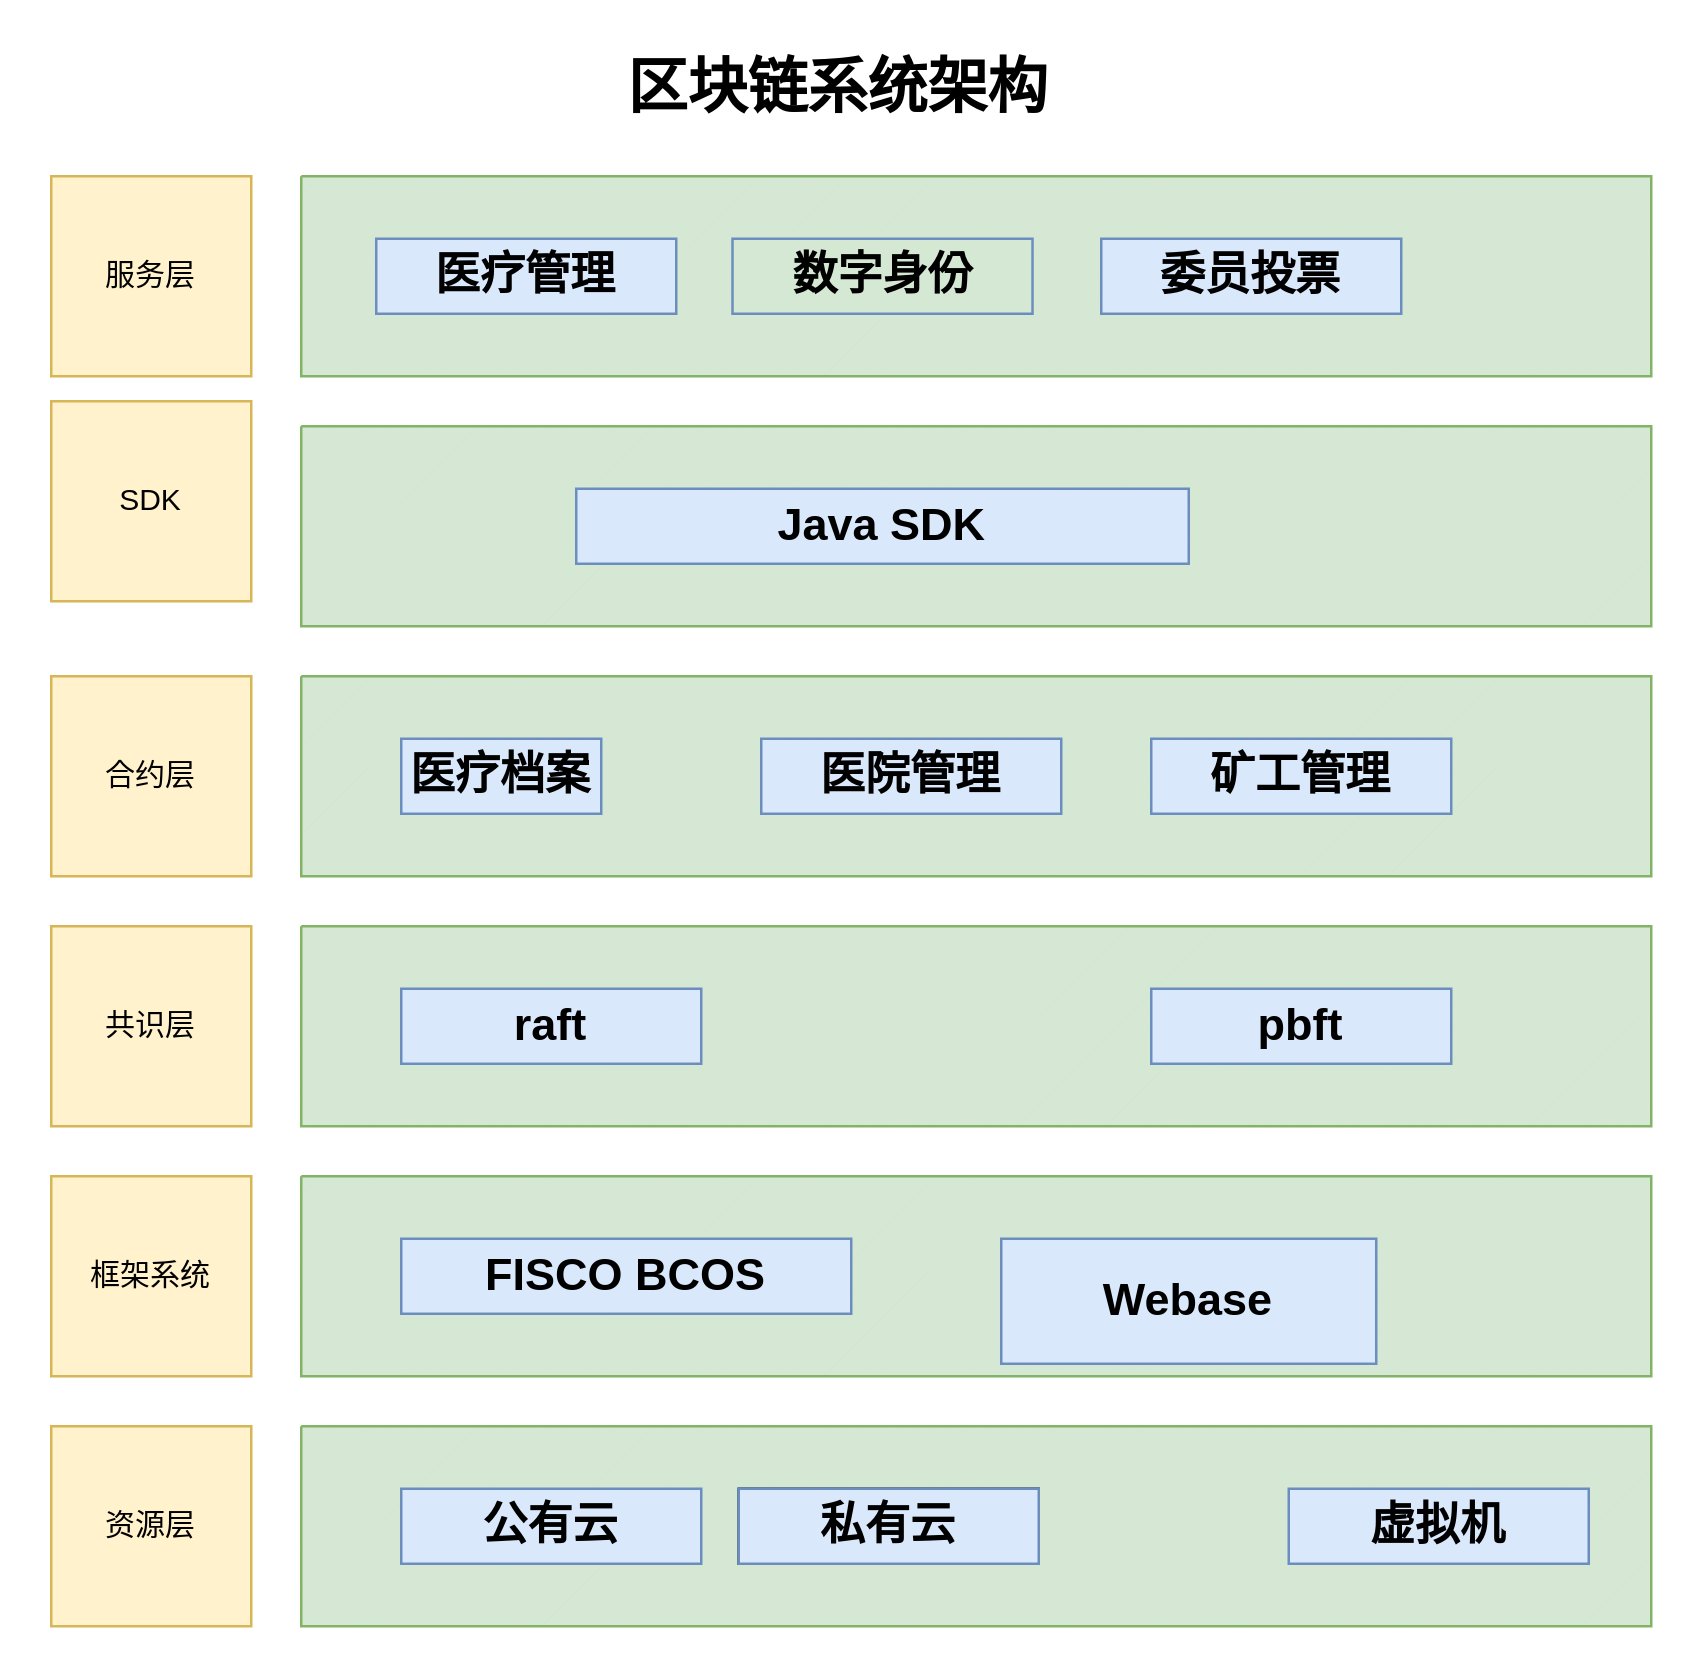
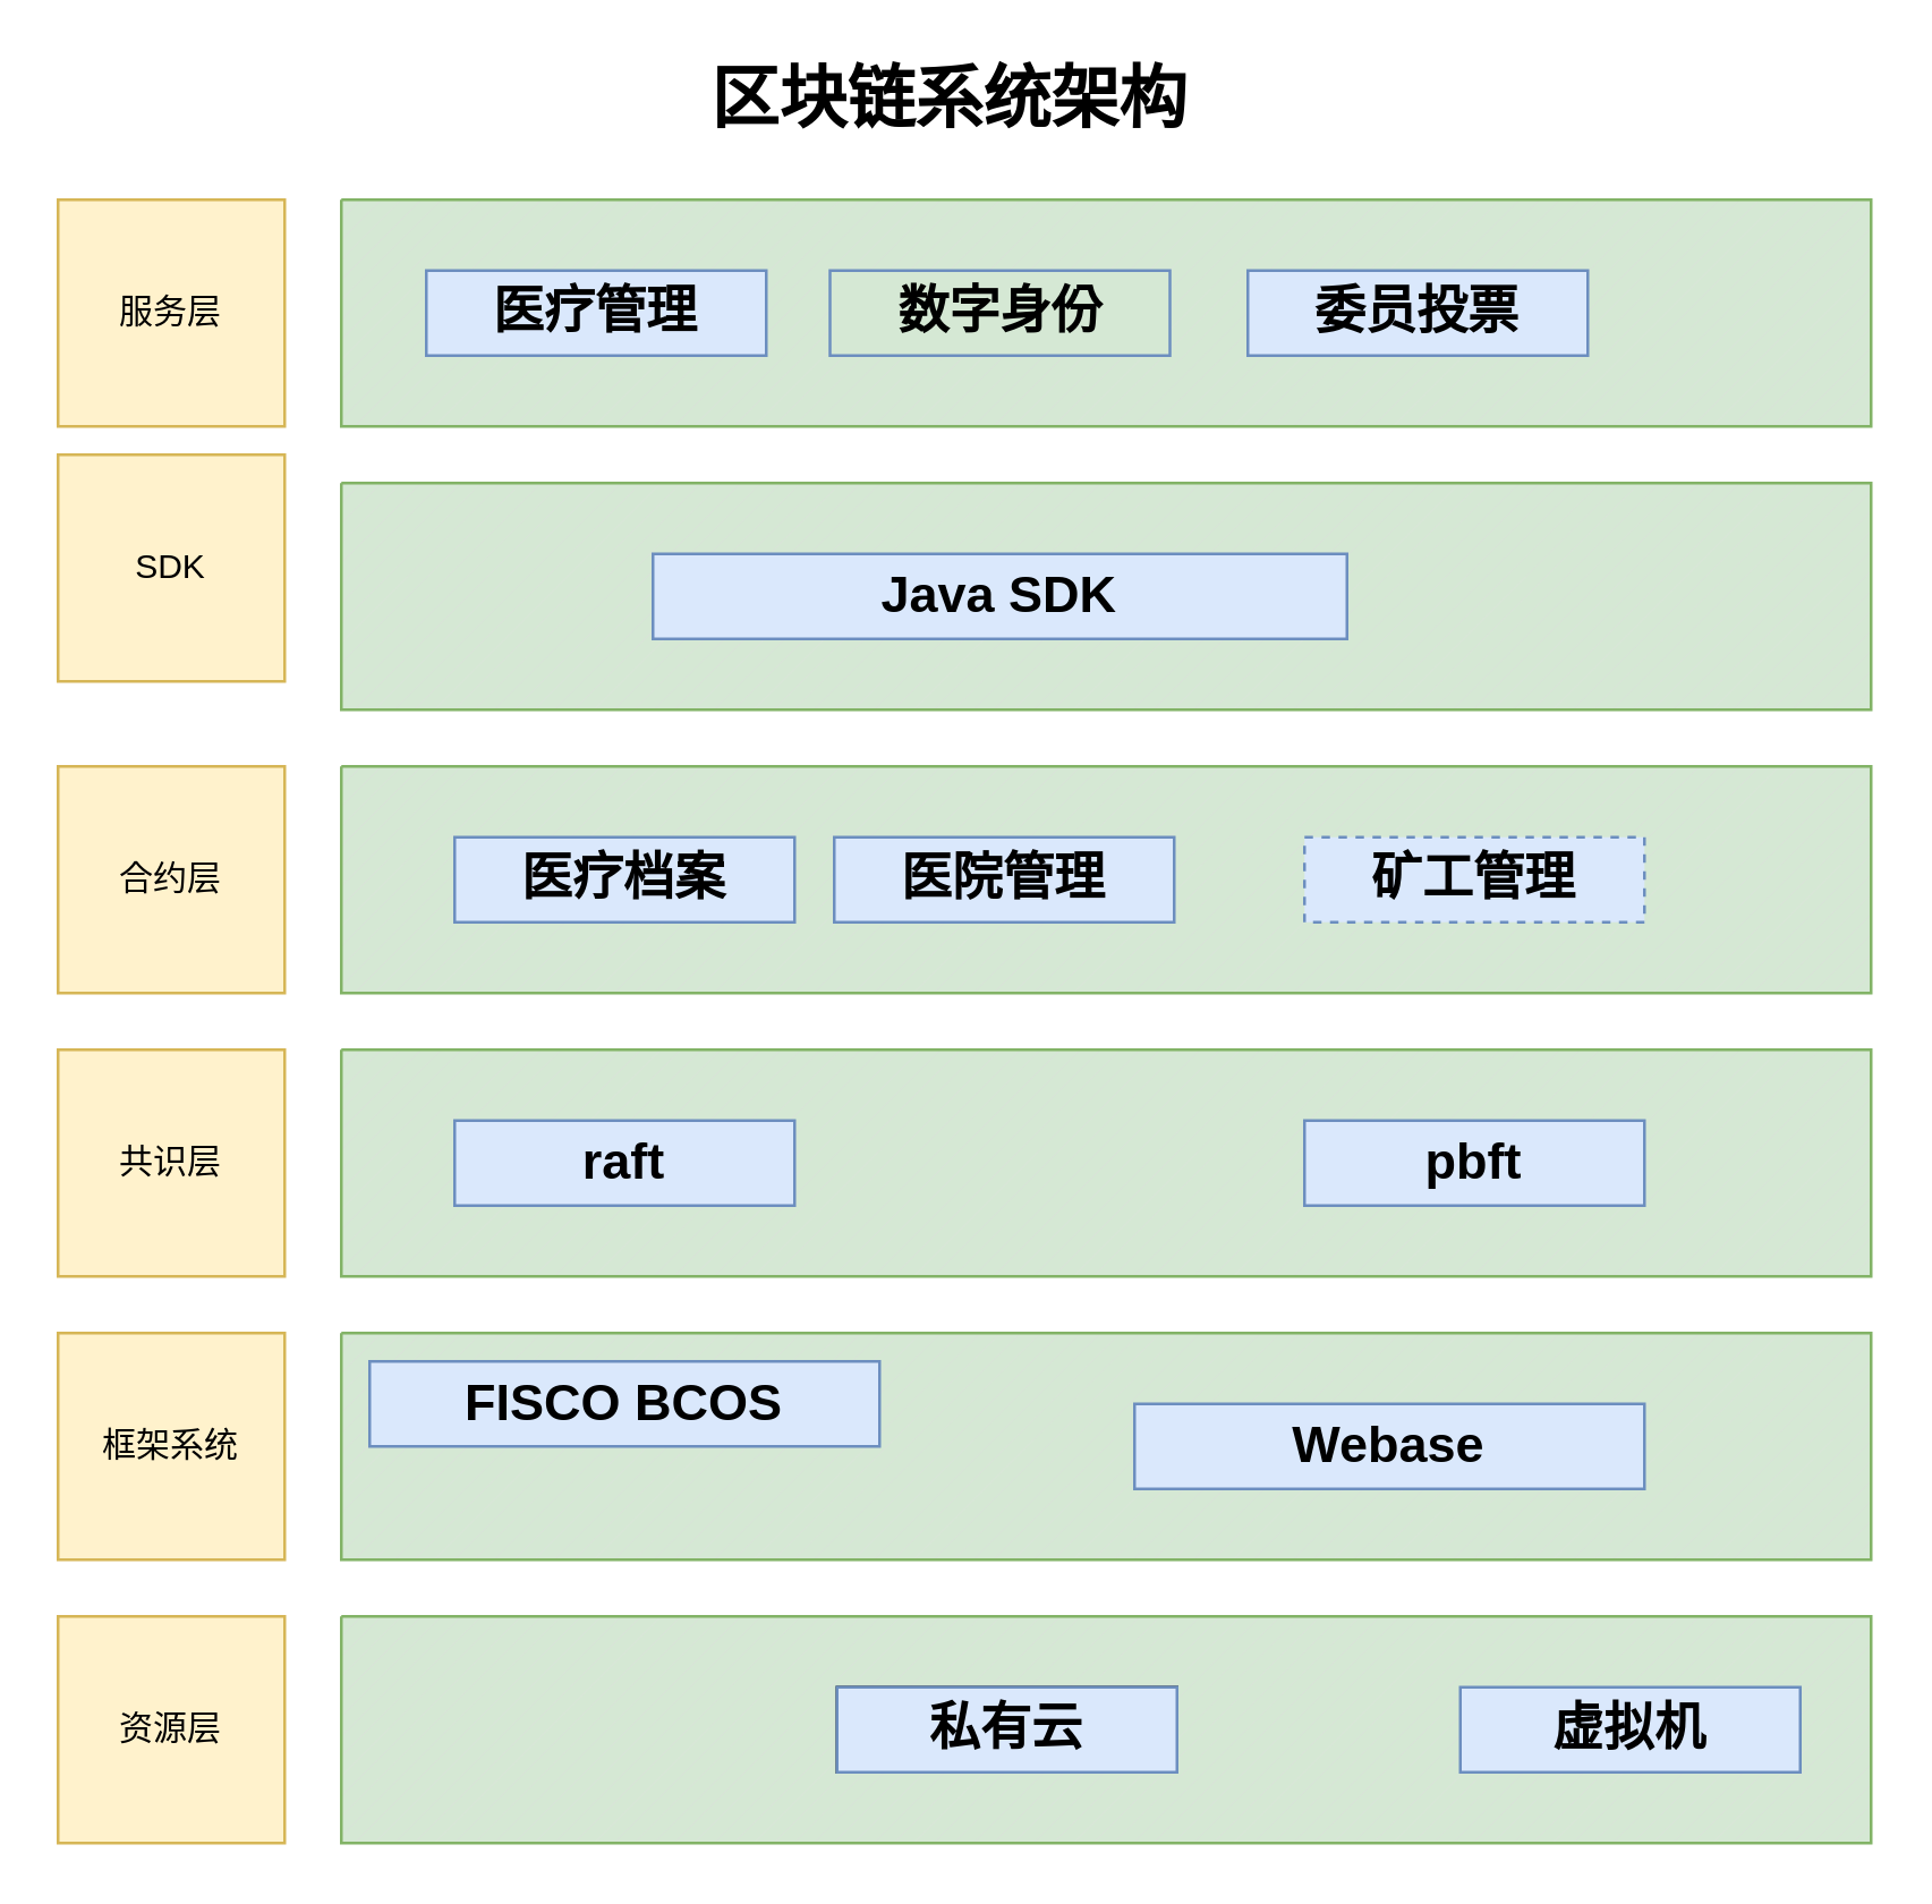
- <mxCell id="18" value="&lt;h2&gt;医疗档案&lt;/h2&gt;" style="rounded=0;whiteSpace=wrap;html=1;fillColor=#dae8fc;strokeColor=#6c8ebf;" vertex="1" parent="1"><mxGeometry x="160" y="295" width="80" height="30" as="geometry" /></mxCell>
+ <mxCell id="18" value="&lt;h2&gt;医疗档案&lt;/h2&gt;" style="rounded=0;whiteSpace=wrap;html=1;fillColor=#dae8fc;strokeColor=#6c8ebf;" vertex="1" parent="1"><mxGeometry x="160" y="295" width="120" height="30" as="geometry" /></mxCell>
- <mxCell id="19" value="&lt;h2&gt;医院管理&lt;/h2&gt;" style="rounded=0;whiteSpace=wrap;html=1;fillColor=#dae8fc;strokeColor=#6c8ebf;" vertex="1" parent="1"><mxGeometry x="304" y="295" width="120" height="30" as="geometry" /></mxCell>
+ <mxCell id="19" value="&lt;h2&gt;医院管理&lt;/h2&gt;" style="rounded=0;whiteSpace=wrap;html=1;fillColor=#dae8fc;strokeColor=#6c8ebf;" vertex="1" parent="1"><mxGeometry x="294" y="295" width="120" height="30" as="geometry" /></mxCell>
- <mxCell id="20" value="&lt;h2&gt;矿工管理&lt;/h2&gt;" style="rounded=0;whiteSpace=wrap;html=1;fillColor=#dae8fc;strokeColor=#6c8ebf;" vertex="1" parent="1"><mxGeometry x="460" y="295" width="120" height="30" as="geometry" /></mxCell>
+ <mxCell id="20" value="&lt;h2&gt;矿工管理&lt;/h2&gt;" style="rounded=0;whiteSpace=wrap;html=1;fillColor=#dae8fc;strokeColor=#6c8ebf;dashed=1;" vertex="1" parent="1"><mxGeometry x="460" y="295" width="120" height="30" as="geometry" /></mxCell>
- <mxCell id="11" value="&lt;h2&gt;FISCO BCOS&lt;/h2&gt;" style="rounded=0;whiteSpace=wrap;html=1;fillColor=#dae8fc;strokeColor=#6c8ebf;" vertex="1" parent="1"><mxGeometry x="160" y="495" width="180" height="30" as="geometry" /></mxCell>
+ <mxCell id="11" value="&lt;h2&gt;FISCO BCOS&lt;/h2&gt;" style="rounded=0;whiteSpace=wrap;html=1;fillColor=#dae8fc;strokeColor=#6c8ebf;" vertex="1" parent="1"><mxGeometry x="130" y="480" width="180" height="30" as="geometry" /></mxCell>
- <mxCell id="21" value="&lt;h2&gt;Webase&lt;/h2&gt;" style="rounded=0;whiteSpace=wrap;html=1;fillColor=#dae8fc;strokeColor=#6c8ebf;" vertex="1" parent="1"><mxGeometry x="400" y="495" width="150" height="50" as="geometry" /></mxCell>
+ <mxCell id="21" value="&lt;h2&gt;Webase&lt;/h2&gt;" style="rounded=0;whiteSpace=wrap;html=1;fillColor=#dae8fc;strokeColor=#6c8ebf;" vertex="1" parent="1"><mxGeometry x="400" y="495" width="180" height="30" as="geometry" /></mxCell>
- <mxCell id="5" value="&lt;h2&gt;公有云&lt;/h2&gt;" style="rounded=0;whiteSpace=wrap;html=1;fillColor=#dae8fc;strokeColor=#6c8ebf;" vertex="1" parent="1"><mxGeometry x="160" y="595" width="120" height="30" as="geometry" /></mxCell>
